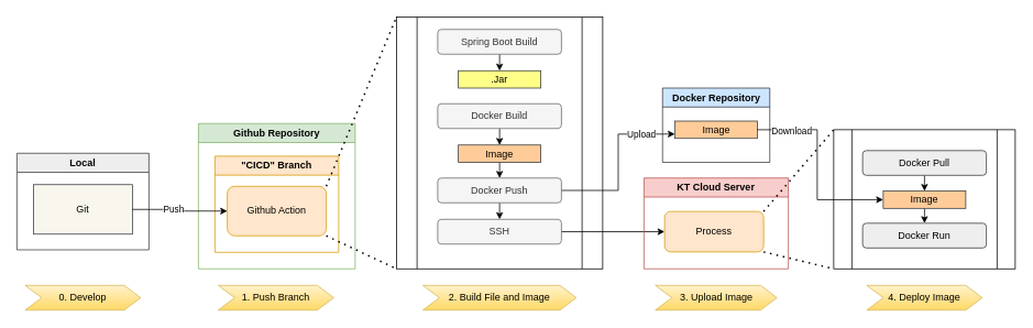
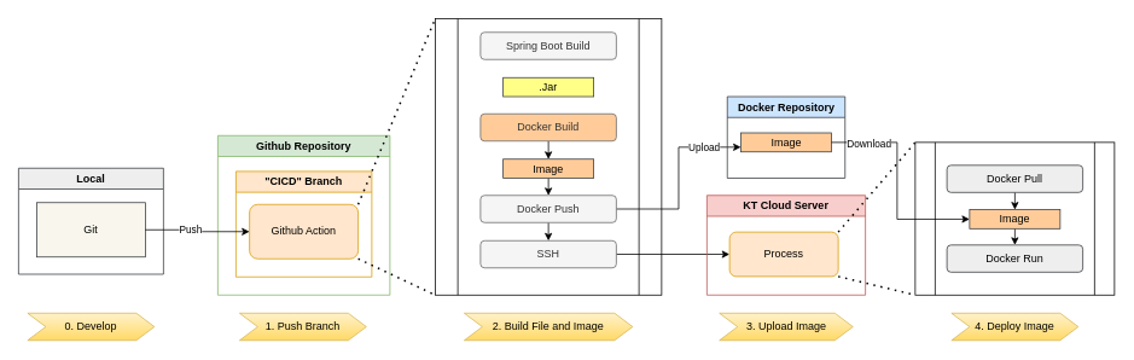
- <mxCell id="12" style="edgeStyle=orthogonalEdgeStyle;rounded=0;orthogonalLoop=1;jettySize=auto;html=1;exitX=0.5;exitY=1;exitDx=0;exitDy=0;entryX=0.5;entryY=0;entryDx=0;entryDy=0;" parent="1" source="13" target="16" edge="1"><mxGeometry relative="1" as="geometry" /></mxCell>
- <mxCell id="15" value="Docker Build" style="rounded=1;whiteSpace=wrap;html=1;fillColor=#f5f5f5;fontColor=#333333;strokeColor=#666666;" parent="1" vertex="1"><mxGeometry x="530" y="125" width="150" height="30" as="geometry" /></mxCell>
+ <mxCell id="15" value="Docker Build" style="rounded=1;whiteSpace=wrap;html=1;fillColor=#ffcc99;fontColor=#333333;strokeColor=#666666;" parent="1" vertex="1"><mxGeometry x="530" y="125" width="150" height="30" as="geometry" /></mxCell>
